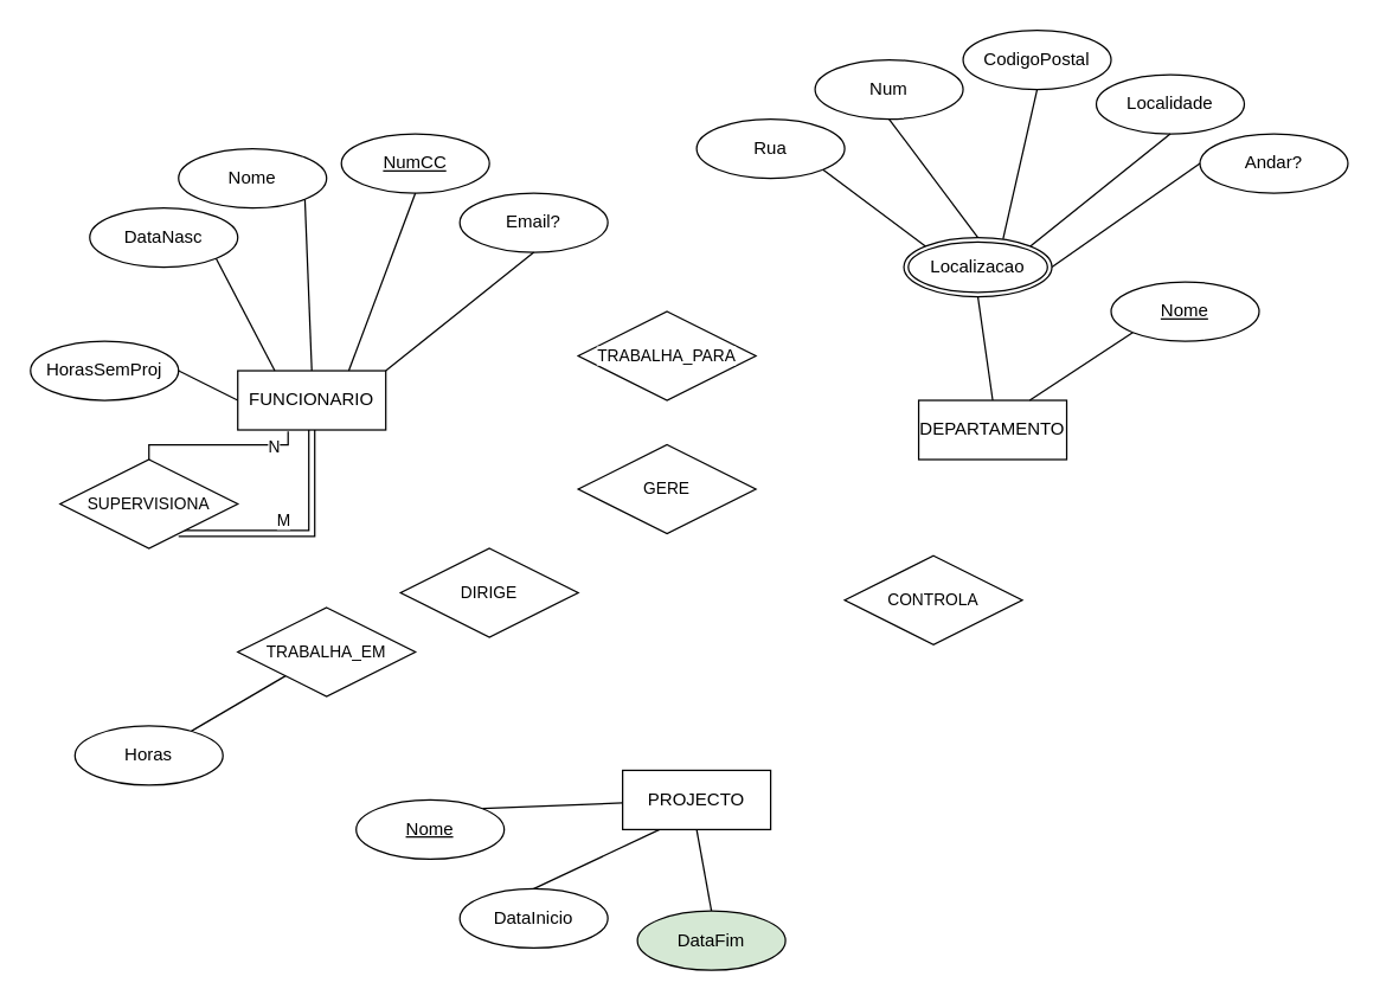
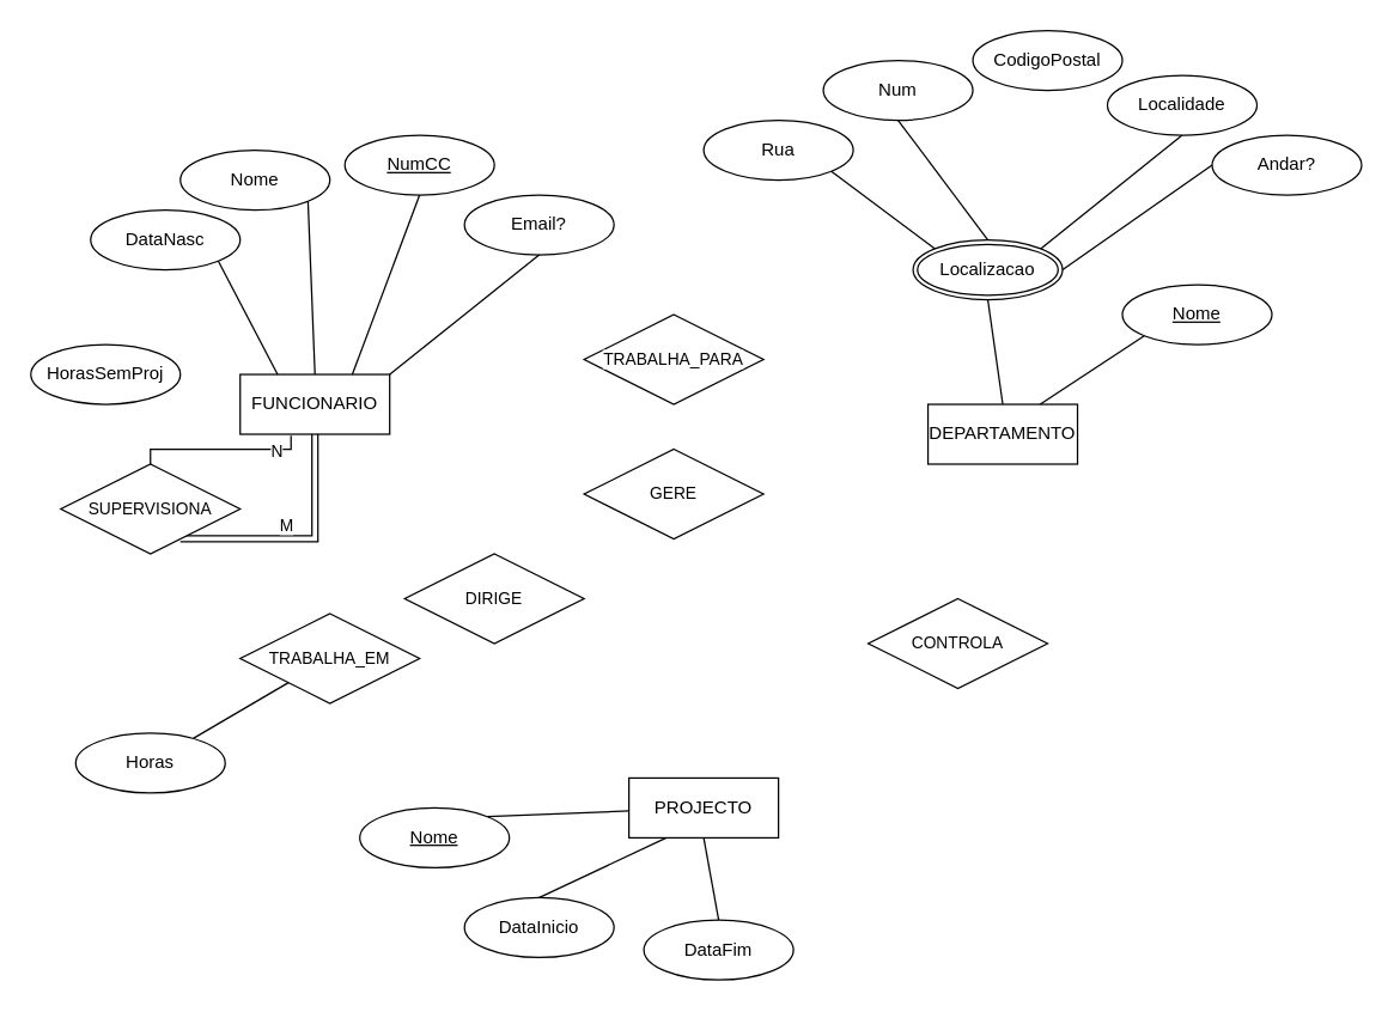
- <mxCell id="26" value="" style="endArrow=none;html=1;rounded=0;exitX=0.5;exitY=1;exitDx=0;exitDy=0;entryX=0.67;entryY=0.025;entryDx=0;entryDy=0;entryPerimeter=0;" edge="1" parent="1" source="15" target="11"><mxGeometry relative="1" as="geometry"><mxPoint x="710" y="120" as="sourcePoint" /><mxPoint x="680" y="270" as="targetPoint" /></mxGeometry></mxCell>
- <mxCell id="23" value="" style="endArrow=none;html=1;rounded=0;exitX=1;exitY=0.5;exitDx=0;exitDy=0;entryX=0;entryY=0.5;entryDx=0;entryDy=0;" edge="1" parent="1" source="10" target="7"><mxGeometry relative="1" as="geometry"><mxPoint x="190" y="300" as="sourcePoint" /><mxPoint x="290" y="320" as="targetPoint" /></mxGeometry></mxCell>
- <mxCell id="40" value="CONTROLA" style="shape=rhombus;perimeter=rhombusPerimeter;whiteSpace=wrap;html=1;align=center;fontFamily=Helvetica;fontSize=11;fontColor=default;labelBackgroundColor=default;" vertex="1" parent="1"><mxGeometry x="570" y="375" width="120" height="60" as="geometry" /></mxCell>
+ <mxCell id="40" value="CONTROLA" style="shape=rhombus;perimeter=rhombusPerimeter;whiteSpace=wrap;html=1;align=center;fontFamily=Helvetica;fontSize=11;fontColor=default;labelBackgroundColor=default;" vertex="1" parent="1"><mxGeometry x="580" y="400" width="120" height="60" as="geometry" /></mxCell>
- <mxCell id="31" value="DataFim" style="ellipse;whiteSpace=wrap;html=1;align=center;fillColor=#d5e8d4;" vertex="1" parent="1"><mxGeometry x="430" y="615" width="100" height="40" as="geometry" /></mxCell>
+ <mxCell id="31" value="DataFim" style="ellipse;whiteSpace=wrap;html=1;align=center;" vertex="1" parent="1"><mxGeometry x="430" y="615" width="100" height="40" as="geometry" /></mxCell>
